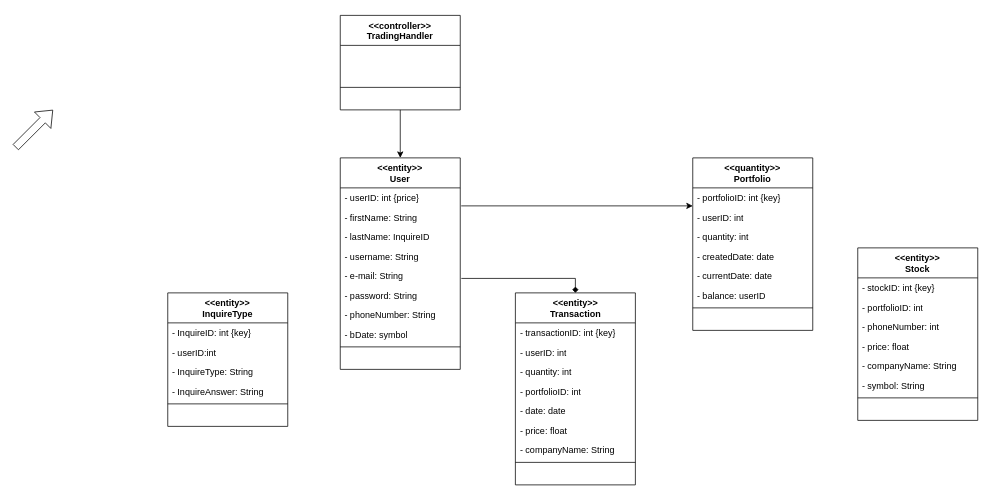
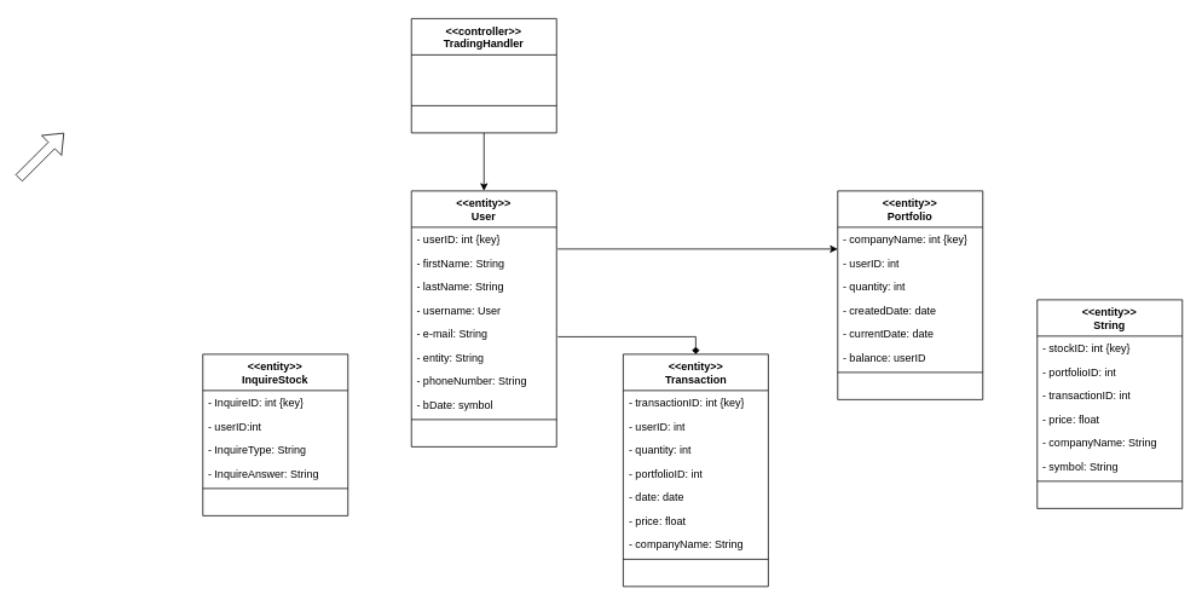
- <mxCell id="13" value="&lt;div&gt;&amp;lt;&amp;lt;quantity&amp;gt;&amp;gt;&lt;/div&gt;&lt;div&gt;Portfolio&lt;br&gt;&lt;/div&gt;" style="swimlane;fontStyle=1;align=center;verticalAlign=top;childLayout=stackLayout;horizontal=1;startSize=40;horizontalStack=0;resizeParent=1;resizeParentMax=0;resizeLast=0;collapsible=1;marginBottom=0;whiteSpace=wrap;html=1;" parent="1" vertex="1"><mxGeometry x="923" y="210" width="160" height="230" as="geometry" /></mxCell>
+ <mxCell id="13" value="&lt;div&gt;&amp;lt;&amp;lt;entity&amp;gt;&amp;gt;&lt;/div&gt;&lt;div&gt;Portfolio&lt;br&gt;&lt;/div&gt;" style="swimlane;fontStyle=1;align=center;verticalAlign=top;childLayout=stackLayout;horizontal=1;startSize=40;horizontalStack=0;resizeParent=1;resizeParentMax=0;resizeLast=0;collapsible=1;marginBottom=0;whiteSpace=wrap;html=1;" parent="1" vertex="1"><mxGeometry x="923" y="210" width="160" height="230" as="geometry" /></mxCell>
- <mxCell id="3" value="- userID: int {price}" style="text;strokeColor=none;fillColor=none;align=left;verticalAlign=top;spacingLeft=4;spacingRight=4;overflow=hidden;rotatable=0;points=[[0,0.5],[1,0.5]];portConstraint=eastwest;whiteSpace=wrap;html=1;" parent="2" vertex="1"><mxGeometry y="40" width="160" height="26" as="geometry" /></mxCell>
+ <mxCell id="3" value="- userID: int {key}" style="text;strokeColor=none;fillColor=none;align=left;verticalAlign=top;spacingLeft=4;spacingRight=4;overflow=hidden;rotatable=0;points=[[0,0.5],[1,0.5]];portConstraint=eastwest;whiteSpace=wrap;html=1;" parent="2" vertex="1"><mxGeometry y="40" width="160" height="26" as="geometry" /></mxCell>
- <mxCell id="14" value="- portfolioID: int {key}" style="text;strokeColor=none;fillColor=none;align=left;verticalAlign=top;spacingLeft=4;spacingRight=4;overflow=hidden;rotatable=0;points=[[0,0.5],[1,0.5]];portConstraint=eastwest;whiteSpace=wrap;html=1;" parent="13" vertex="1"><mxGeometry y="40" width="160" height="26" as="geometry" /></mxCell>
+ <mxCell id="14" value="- companyName: int {key}" style="text;strokeColor=none;fillColor=none;align=left;verticalAlign=top;spacingLeft=4;spacingRight=4;overflow=hidden;rotatable=0;points=[[0,0.5],[1,0.5]];portConstraint=eastwest;whiteSpace=wrap;html=1;" parent="13" vertex="1"><mxGeometry y="40" width="160" height="26" as="geometry" /></mxCell>
- <mxCell id="5" value="- lastName: InquireID" style="text;strokeColor=none;fillColor=none;align=left;verticalAlign=top;spacingLeft=4;spacingRight=4;overflow=hidden;rotatable=0;points=[[0,0.5],[1,0.5]];portConstraint=eastwest;whiteSpace=wrap;html=1;" parent="2" vertex="1"><mxGeometry y="92" width="160" height="26" as="geometry" /></mxCell>
+ <mxCell id="5" value="- lastName: String" style="text;strokeColor=none;fillColor=none;align=left;verticalAlign=top;spacingLeft=4;spacingRight=4;overflow=hidden;rotatable=0;points=[[0,0.5],[1,0.5]];portConstraint=eastwest;whiteSpace=wrap;html=1;" parent="2" vertex="1"><mxGeometry y="92" width="160" height="26" as="geometry" /></mxCell>
- <mxCell id="6" value="- username: String" style="text;strokeColor=none;fillColor=none;align=left;verticalAlign=top;spacingLeft=4;spacingRight=4;overflow=hidden;rotatable=0;points=[[0,0.5],[1,0.5]];portConstraint=eastwest;whiteSpace=wrap;html=1;" parent="2" vertex="1"><mxGeometry y="118" width="160" height="26" as="geometry" /></mxCell>
+ <mxCell id="6" value="- username: User" style="text;strokeColor=none;fillColor=none;align=left;verticalAlign=top;spacingLeft=4;spacingRight=4;overflow=hidden;rotatable=0;points=[[0,0.5],[1,0.5]];portConstraint=eastwest;whiteSpace=wrap;html=1;" parent="2" vertex="1"><mxGeometry y="118" width="160" height="26" as="geometry" /></mxCell>
- <mxCell id="29" value="&lt;div&gt;&amp;lt;&amp;lt;entity&amp;gt;&amp;gt;&lt;/div&gt;&lt;div&gt;Stock&lt;br&gt;&lt;/div&gt;" style="swimlane;fontStyle=1;align=center;verticalAlign=top;childLayout=stackLayout;horizontal=1;startSize=40;horizontalStack=0;resizeParent=1;resizeParentMax=0;resizeLast=0;collapsible=1;marginBottom=0;whiteSpace=wrap;html=1;" parent="1" vertex="1"><mxGeometry x="1143" y="330" width="160" height="230" as="geometry" /></mxCell>
+ <mxCell id="29" value="&lt;div&gt;&amp;lt;&amp;lt;entity&amp;gt;&amp;gt;&lt;/div&gt;&lt;div&gt;String&lt;br&gt;&lt;/div&gt;" style="swimlane;fontStyle=1;align=center;verticalAlign=top;childLayout=stackLayout;horizontal=1;startSize=40;horizontalStack=0;resizeParent=1;resizeParentMax=0;resizeLast=0;collapsible=1;marginBottom=0;whiteSpace=wrap;html=1;" parent="1" vertex="1"><mxGeometry x="1143" y="330" width="160" height="230" as="geometry" /></mxCell>
- <mxCell id="8" value="- password: String" style="text;strokeColor=none;fillColor=none;align=left;verticalAlign=top;spacingLeft=4;spacingRight=4;overflow=hidden;rotatable=0;points=[[0,0.5],[1,0.5]];portConstraint=eastwest;whiteSpace=wrap;html=1;" parent="2" vertex="1"><mxGeometry y="170" width="160" height="26" as="geometry" /></mxCell>
+ <mxCell id="8" value="- entity: String" style="text;strokeColor=none;fillColor=none;align=left;verticalAlign=top;spacingLeft=4;spacingRight=4;overflow=hidden;rotatable=0;points=[[0,0.5],[1,0.5]];portConstraint=eastwest;whiteSpace=wrap;html=1;" parent="2" vertex="1"><mxGeometry y="170" width="160" height="26" as="geometry" /></mxCell>
- <mxCell id="50" value="&lt;div&gt;&amp;lt;&amp;lt;entity&amp;gt;&amp;gt;&lt;/div&gt;&lt;div&gt;InquireType&lt;br&gt;&lt;/div&gt;" style="swimlane;fontStyle=1;align=center;verticalAlign=top;childLayout=stackLayout;horizontal=1;startSize=40;horizontalStack=0;resizeParent=1;resizeParentMax=0;resizeLast=0;collapsible=1;marginBottom=0;whiteSpace=wrap;html=1;" vertex="1" parent="1"><mxGeometry x="223" y="390" width="160" height="178" as="geometry" /></mxCell>
+ <mxCell id="50" value="&lt;div&gt;&amp;lt;&amp;lt;entity&amp;gt;&amp;gt;&lt;/div&gt;&lt;div&gt;InquireStock&lt;br&gt;&lt;/div&gt;" style="swimlane;fontStyle=1;align=center;verticalAlign=top;childLayout=stackLayout;horizontal=1;startSize=40;horizontalStack=0;resizeParent=1;resizeParentMax=0;resizeLast=0;collapsible=1;marginBottom=0;whiteSpace=wrap;html=1;" vertex="1" parent="1"><mxGeometry x="223" y="390" width="160" height="178" as="geometry" /></mxCell>
- <mxCell id="32" value="- phoneNumber: int" style="text;strokeColor=none;fillColor=none;align=left;verticalAlign=top;spacingLeft=4;spacingRight=4;overflow=hidden;rotatable=0;points=[[0,0.5],[1,0.5]];portConstraint=eastwest;whiteSpace=wrap;html=1;" parent="29" vertex="1"><mxGeometry y="92" width="160" height="26" as="geometry" /></mxCell>
+ <mxCell id="32" value="- transactionID: int" style="text;strokeColor=none;fillColor=none;align=left;verticalAlign=top;spacingLeft=4;spacingRight=4;overflow=hidden;rotatable=0;points=[[0,0.5],[1,0.5]];portConstraint=eastwest;whiteSpace=wrap;html=1;" parent="29" vertex="1"><mxGeometry y="92" width="160" height="26" as="geometry" /></mxCell>
